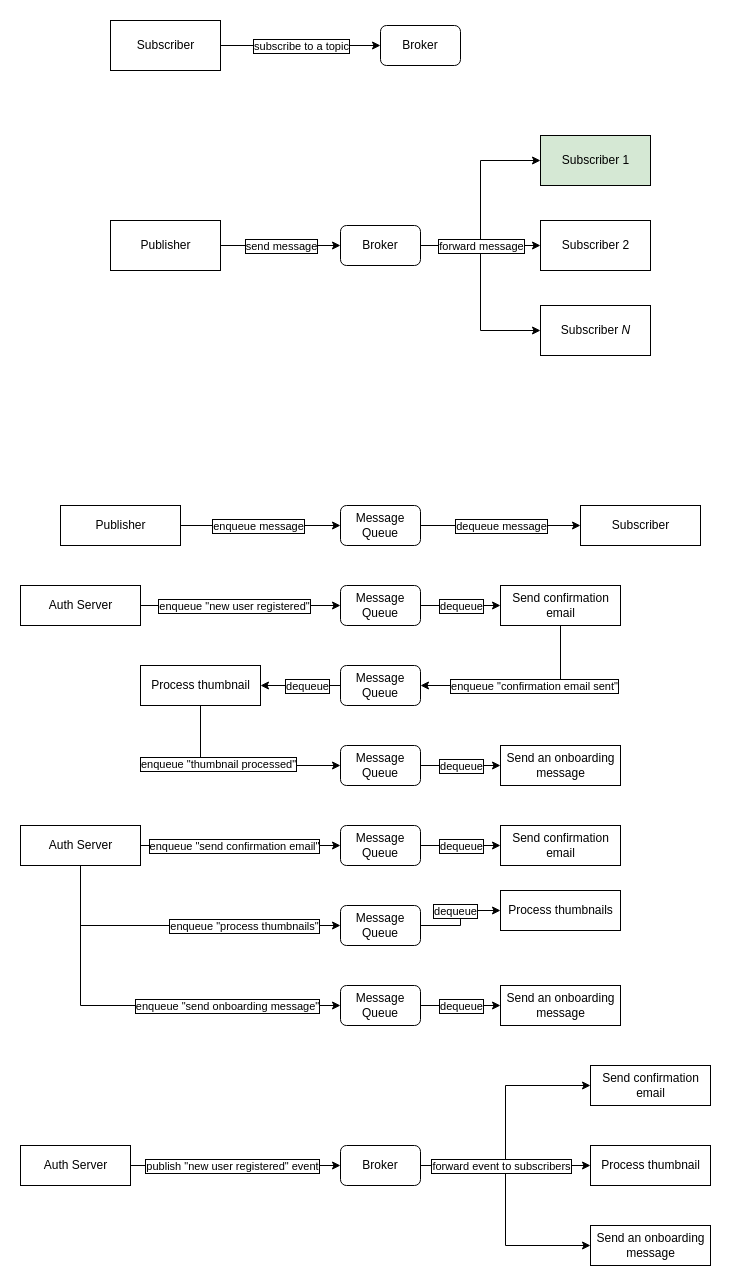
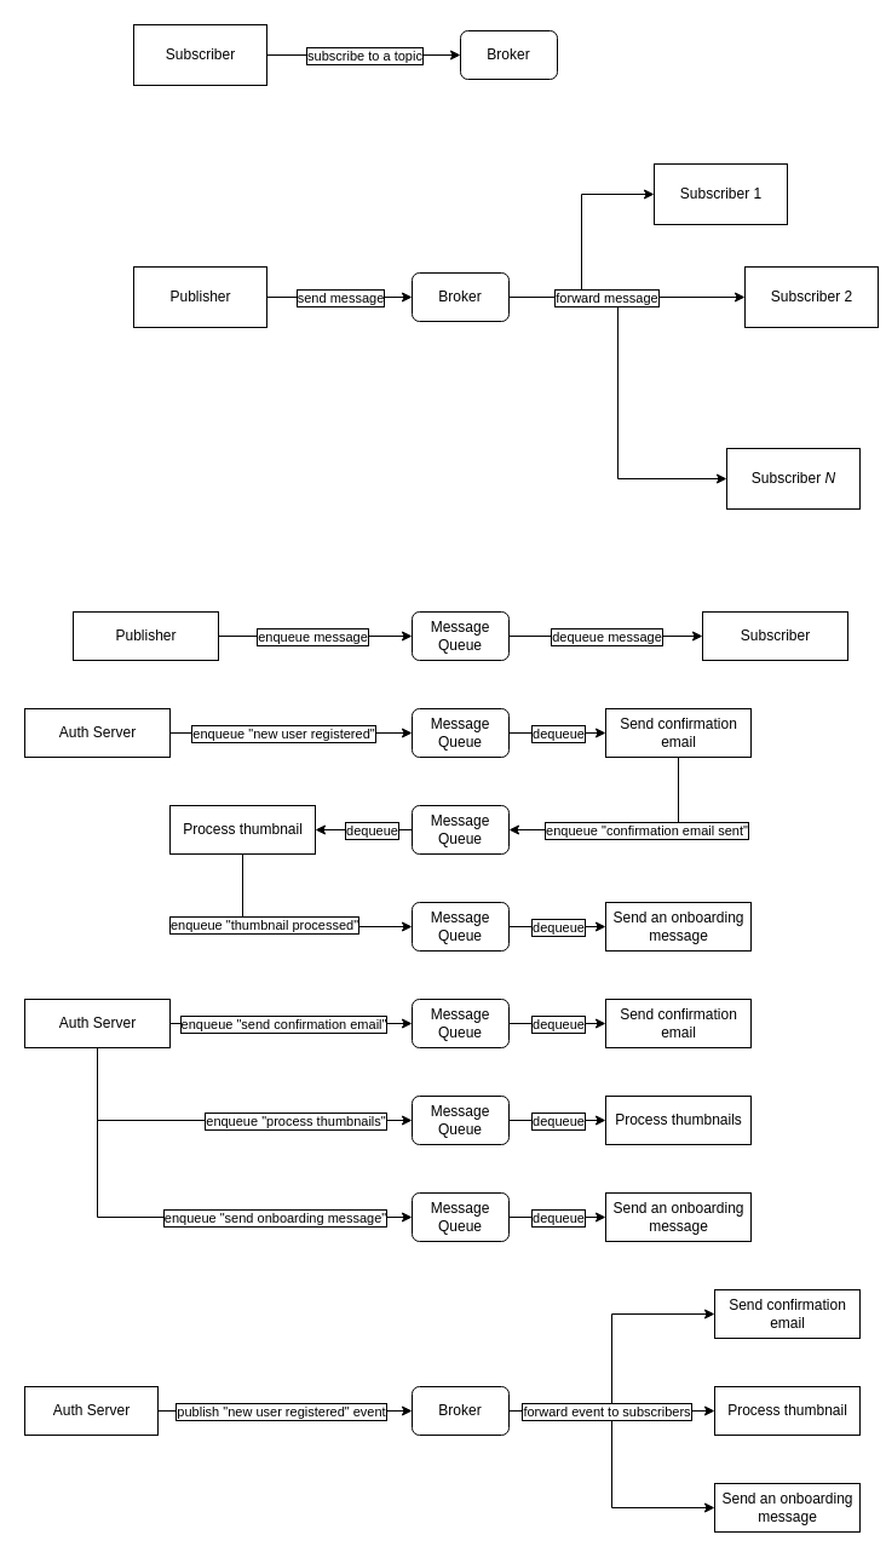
- <mxCell id="11" value="Subscriber 1" style="html=1;fillColor=#d5e8d4;" parent="1" vertex="1"><mxGeometry x="540" y="135" width="110" height="50" as="geometry" /></mxCell>
+ <mxCell id="11" value="Subscriber 1" style="html=1;" parent="1" vertex="1"><mxGeometry x="540" y="135" width="110" height="50" as="geometry" /></mxCell>
- <mxCell id="10" value="Subscriber 2" style="html=1;" parent="1" vertex="1"><mxGeometry x="540" y="220" width="110" height="50" as="geometry" /></mxCell>
+ <mxCell id="10" value="Subscriber 2" style="html=1;" parent="1" vertex="1"><mxGeometry x="615" y="220" width="110" height="50" as="geometry" /></mxCell>
- <mxCell id="12" value="Subscriber &lt;i&gt;N&lt;/i&gt;" style="html=1;" parent="1" vertex="1"><mxGeometry x="540" y="305" width="110" height="50" as="geometry" /></mxCell>
+ <mxCell id="12" value="Subscriber &lt;i&gt;N&lt;/i&gt;" style="html=1;" parent="1" vertex="1"><mxGeometry x="600" y="370" width="110" height="50" as="geometry" /></mxCell>
- <mxCell id="66" value="Process thumbnails" style="html=1;" parent="1" vertex="1"><mxGeometry x="500" y="890" width="120" height="40" as="geometry" /></mxCell>
+ <mxCell id="66" value="Process thumbnails" style="html=1;" parent="1" vertex="1"><mxGeometry x="500" y="905" width="120" height="40" as="geometry" /></mxCell>
